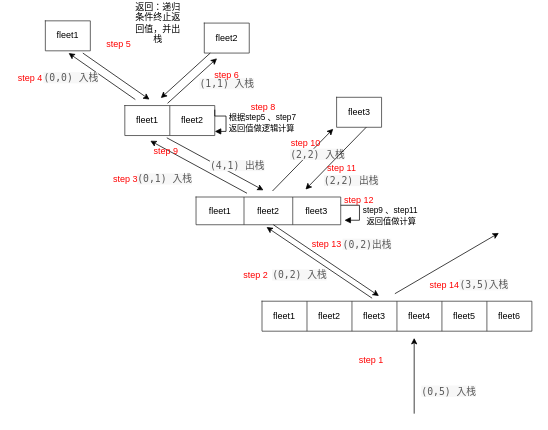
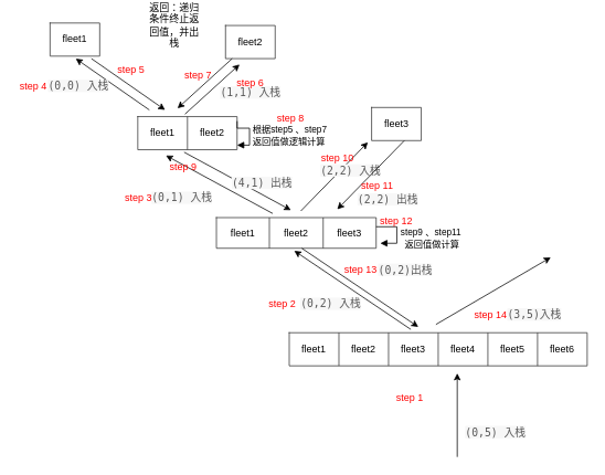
- <mxCell id="39" value="&lt;font color=&quot;#ff0000&quot;&gt;step 5&lt;/font&gt;" style="text;html=1;strokeColor=none;fillColor=none;align=center;verticalAlign=middle;whiteSpace=wrap;rounded=0;" vertex="1" parent="1"><mxGeometry x="138" y="49" width="40" height="20" as="geometry" /></mxCell>
+ <mxCell id="39" value="&lt;font color=&quot;#ff0000&quot;&gt;step 5&lt;/font&gt;" style="text;html=1;strokeColor=none;fillColor=none;align=center;verticalAlign=middle;whiteSpace=wrap;rounded=0;" vertex="1" parent="1"><mxGeometry x="138" y="74" width="40" height="20" as="geometry" /></mxCell>
+ <mxCell id="45" value="&lt;font color=&quot;#ff0000&quot;&gt;step 7&lt;/font&gt;" style="text;html=1;strokeColor=none;fillColor=none;align=center;verticalAlign=middle;whiteSpace=wrap;rounded=0;" vertex="1" parent="1"><mxGeometry x="218.5" y="80" width="40" height="20" as="geometry" /></mxCell>
